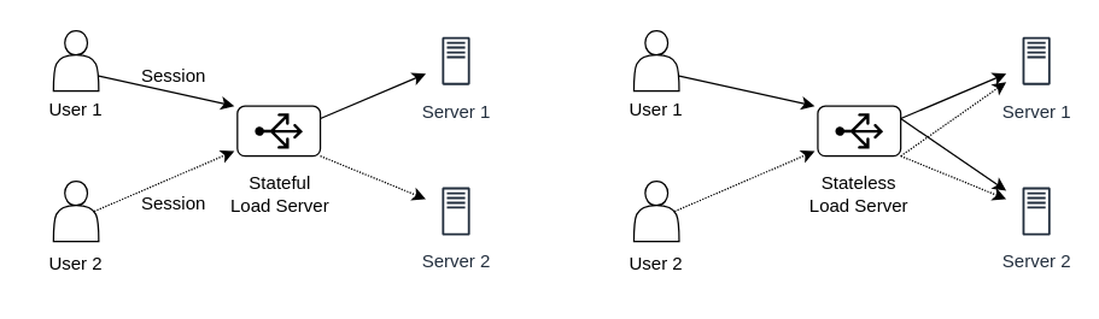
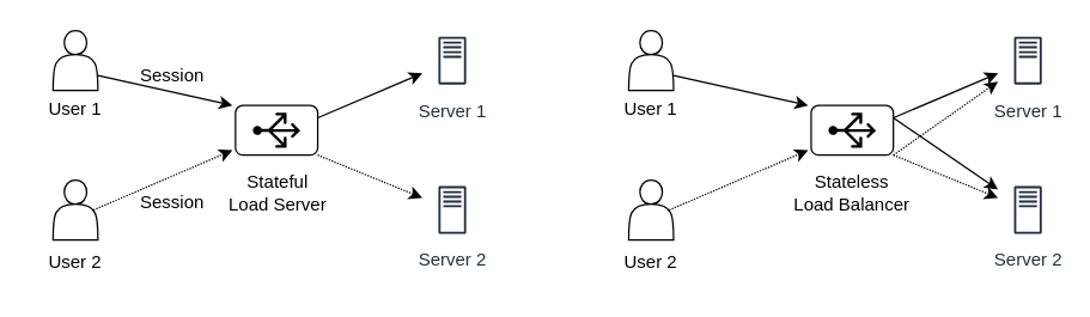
- <mxCell id="33" value="Stateless&lt;br&gt;Load Server" style="text;html=1;strokeColor=none;fillColor=none;align=center;verticalAlign=middle;whiteSpace=wrap;rounded=0;" vertex="1" parent="1"><mxGeometry x="528" y="110.87" width="83" height="37.13" as="geometry" /></mxCell>
+ <mxCell id="33" value="Stateless&lt;br&gt;Load Balancer" style="text;html=1;strokeColor=none;fillColor=none;align=center;verticalAlign=middle;whiteSpace=wrap;rounded=0;" vertex="1" parent="1"><mxGeometry x="528" y="110.87" width="83" height="37.13" as="geometry" /></mxCell>
